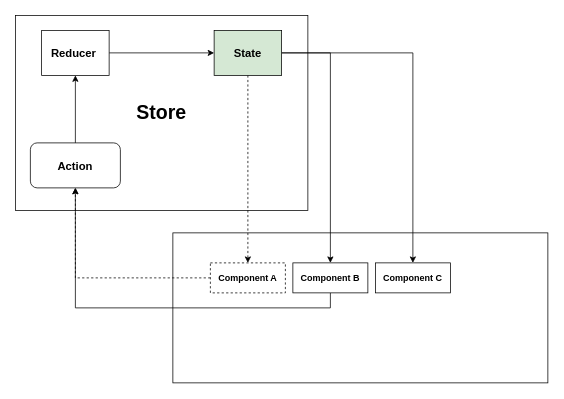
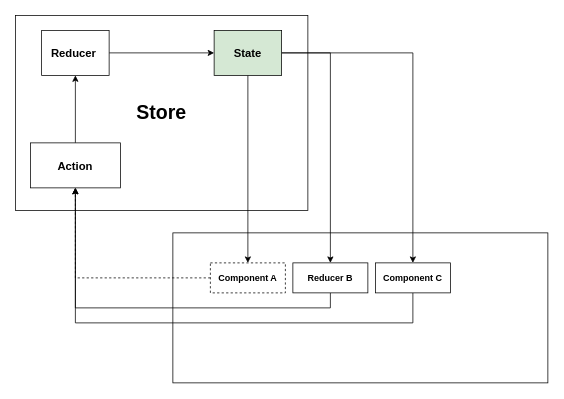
- <mxCell id="11" value="&lt;font style=&quot;font-size: 15px&quot;&gt;&lt;b&gt;Action&lt;/b&gt;&lt;/font&gt;" style="whiteSpace=wrap;html=1;fontSize=15;rounded=1;" vertex="1" parent="1"><mxGeometry x="40" y="190" width="120" height="60" as="geometry" /></mxCell>
+ <mxCell id="11" value="&lt;font style=&quot;font-size: 15px&quot;&gt;&lt;b&gt;Action&lt;/b&gt;&lt;/font&gt;" style="rounded=0;whiteSpace=wrap;html=1;fontSize=15;" vertex="1" parent="1"><mxGeometry x="40" y="190" width="120" height="60" as="geometry" /></mxCell>
- <mxCell id="8" style="edgeStyle=orthogonalEdgeStyle;rounded=0;orthogonalLoop=1;jettySize=auto;html=1;fontSize=15;dashed=1;" edge="1" parent="1" source="9" target="13"><mxGeometry relative="1" as="geometry" /></mxCell>
+ <mxCell id="8" style="edgeStyle=orthogonalEdgeStyle;rounded=0;orthogonalLoop=1;jettySize=auto;html=1;fontSize=15;" edge="1" parent="1" source="9" target="13"><mxGeometry relative="1" as="geometry" /></mxCell>
- <mxCell id="15" value="Component B" style="rounded=0;whiteSpace=wrap;html=1;fontStyle=1" vertex="1" parent="1"><mxGeometry x="390" y="350" width="100" height="40" as="geometry" /></mxCell>
+ <mxCell id="15" value="Reducer B" style="rounded=0;whiteSpace=wrap;html=1;fontStyle=1" vertex="1" parent="1"><mxGeometry x="390" y="350" width="100" height="40" as="geometry" /></mxCell>
+ <mxCell id="16" style="edgeStyle=orthogonalEdgeStyle;rounded=0;orthogonalLoop=1;jettySize=auto;html=1;entryX=0.5;entryY=1;entryDx=0;entryDy=0;fontSize=15;" edge="1" parent="1" source="17" target="11"><mxGeometry relative="1" as="geometry"><Array as="points"><mxPoint x="550" y="430" /><mxPoint x="100" y="430" /></Array></mxGeometry></mxCell>
